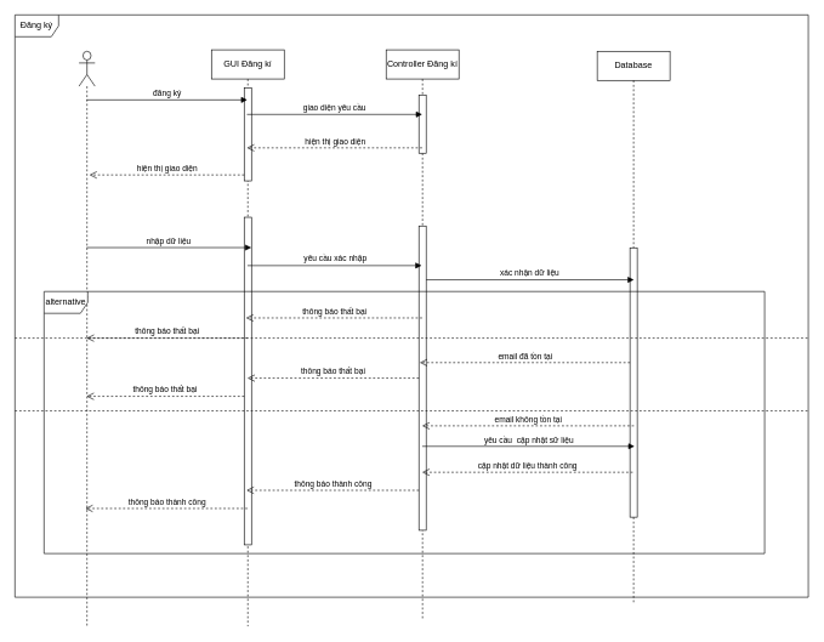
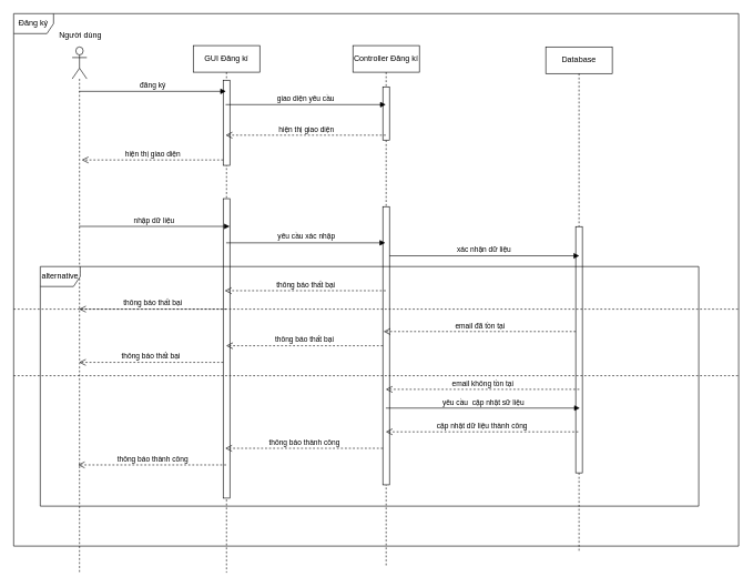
+ <mxCell id="4" value="Người dùng" style="text;html=1;align=center;verticalAlign=middle;resizable=0;points=[];autosize=1;strokeColor=none;fillColor=none;" vertex="1" parent="1"><mxGeometry x="75" y="38" width="90" height="30" as="geometry" /></mxCell>
